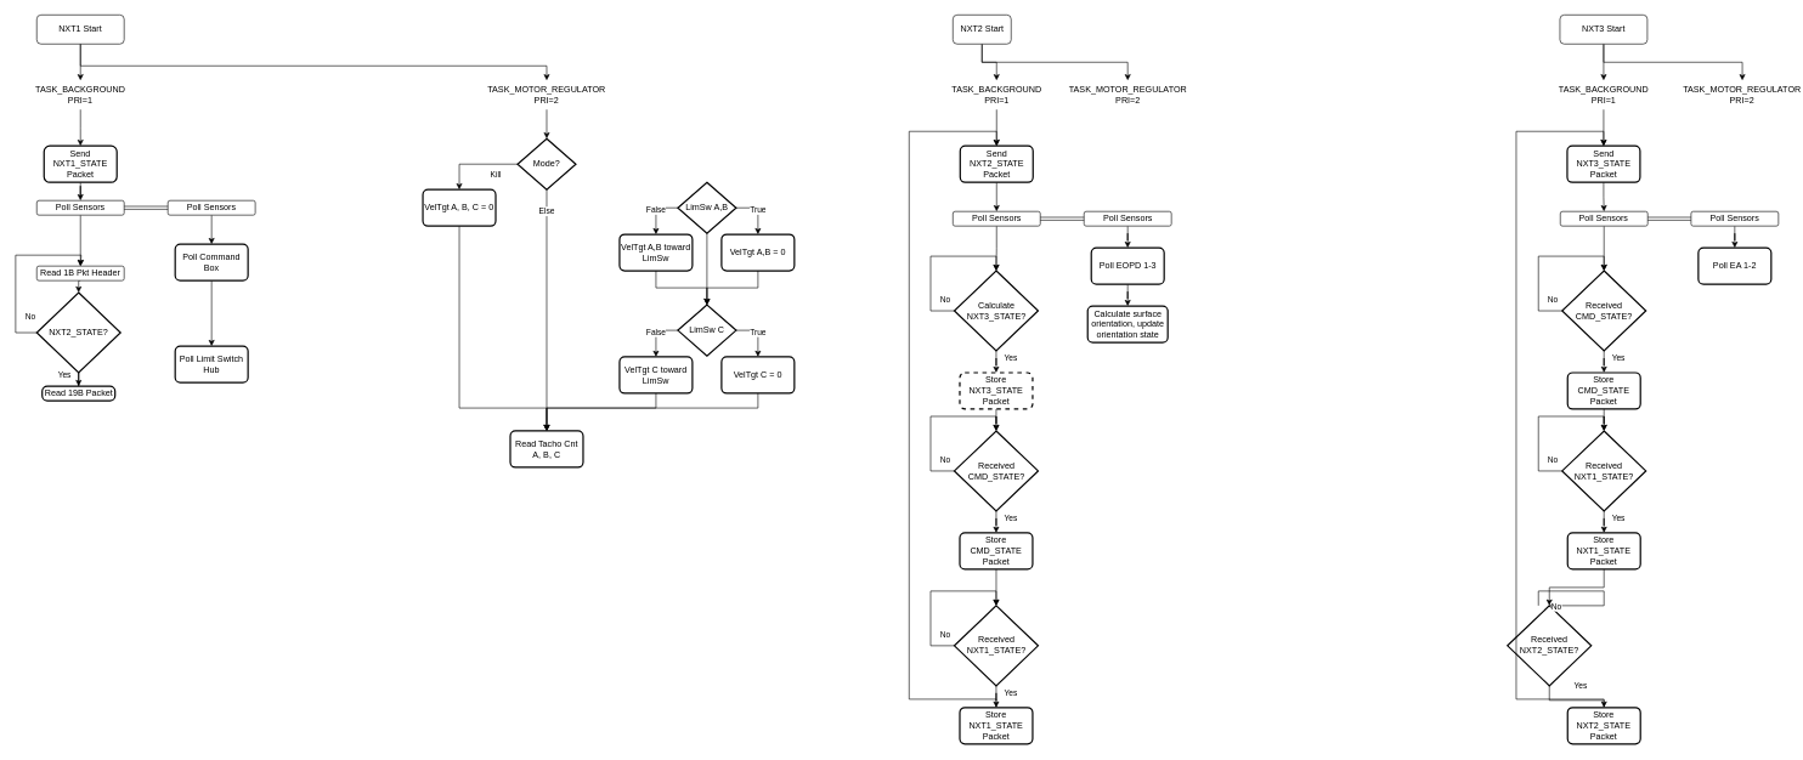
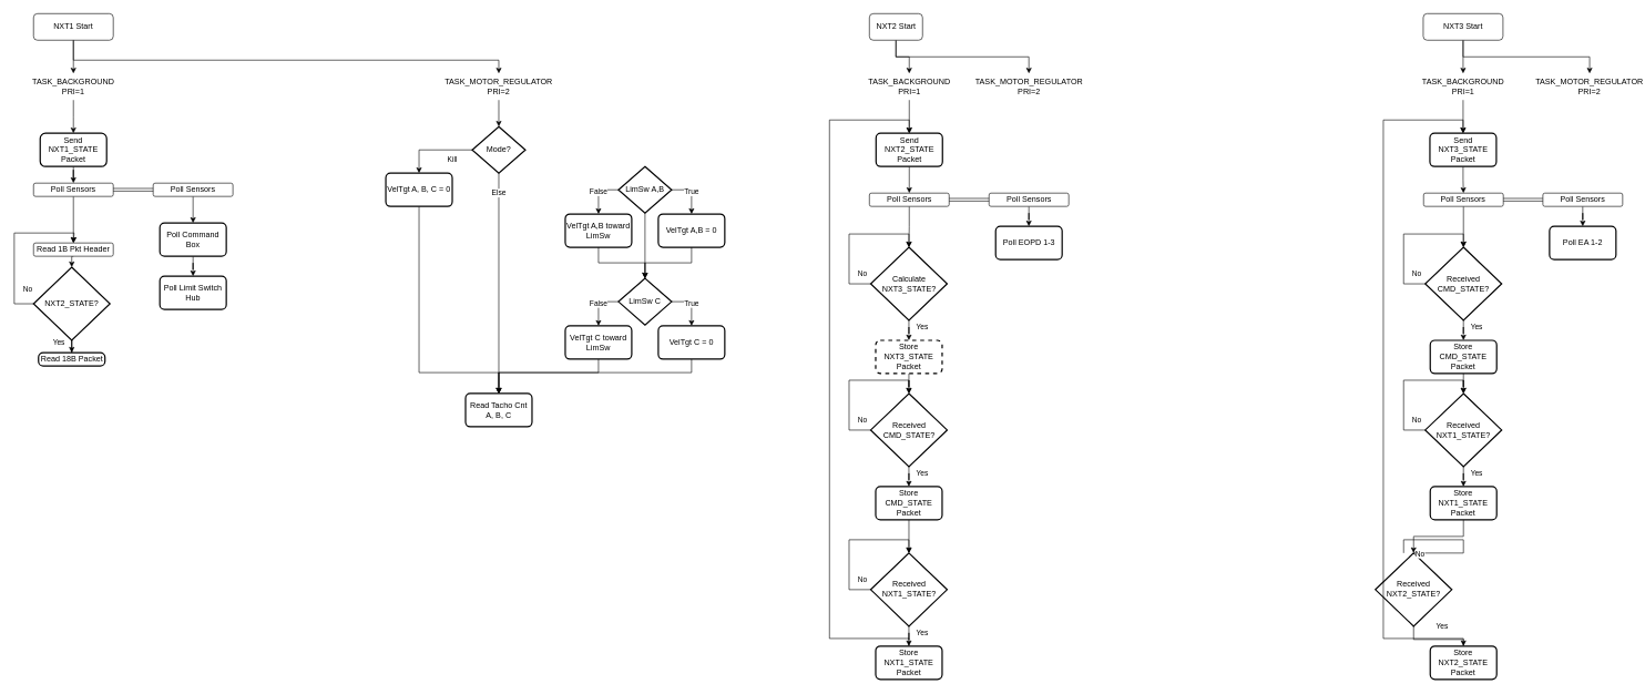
- <mxCell id="33" value="" style="edgeStyle=orthogonalEdgeStyle;rounded=0;orthogonalLoop=1;jettySize=auto;html=1;" parent="1" source="34" target="35" edge="1"><mxGeometry relative="1" as="geometry" /></mxCell>
- <mxCell id="35" value="Calculate surface orientation, update orientation state" style="rounded=1;whiteSpace=wrap;html=1;absoluteArcSize=1;arcSize=14;strokeWidth=2;" parent="1" vertex="1"><mxGeometry x="1491.54" y="420" width="110" height="50" as="geometry" /></mxCell>
- <mxCell id="18" value="Poll Limit Switch Hub" style="rounded=1;whiteSpace=wrap;html=1;absoluteArcSize=1;arcSize=14;strokeWidth=2;" parent="1" vertex="1"><mxGeometry x="239" y="475" width="100" height="50" as="geometry" /></mxCell>
+ <mxCell id="18" value="Poll Limit Switch Hub" style="rounded=1;whiteSpace=wrap;html=1;absoluteArcSize=1;arcSize=14;strokeWidth=2;" parent="1" vertex="1"><mxGeometry x="239" y="415" width="100" height="50" as="geometry" /></mxCell>
- <mxCell id="13" value="Read 19B Packet" style="rounded=1;whiteSpace=wrap;html=1;absoluteArcSize=1;arcSize=14;strokeWidth=2;" parent="1" vertex="1"><mxGeometry x="56.5" y="530" width="100" height="20" as="geometry" /></mxCell>
+ <mxCell id="13" value="Read 18B Packet" style="rounded=1;whiteSpace=wrap;html=1;absoluteArcSize=1;arcSize=14;strokeWidth=2;" parent="1" vertex="1"><mxGeometry x="56.5" y="530" width="100" height="20" as="geometry" /></mxCell>
